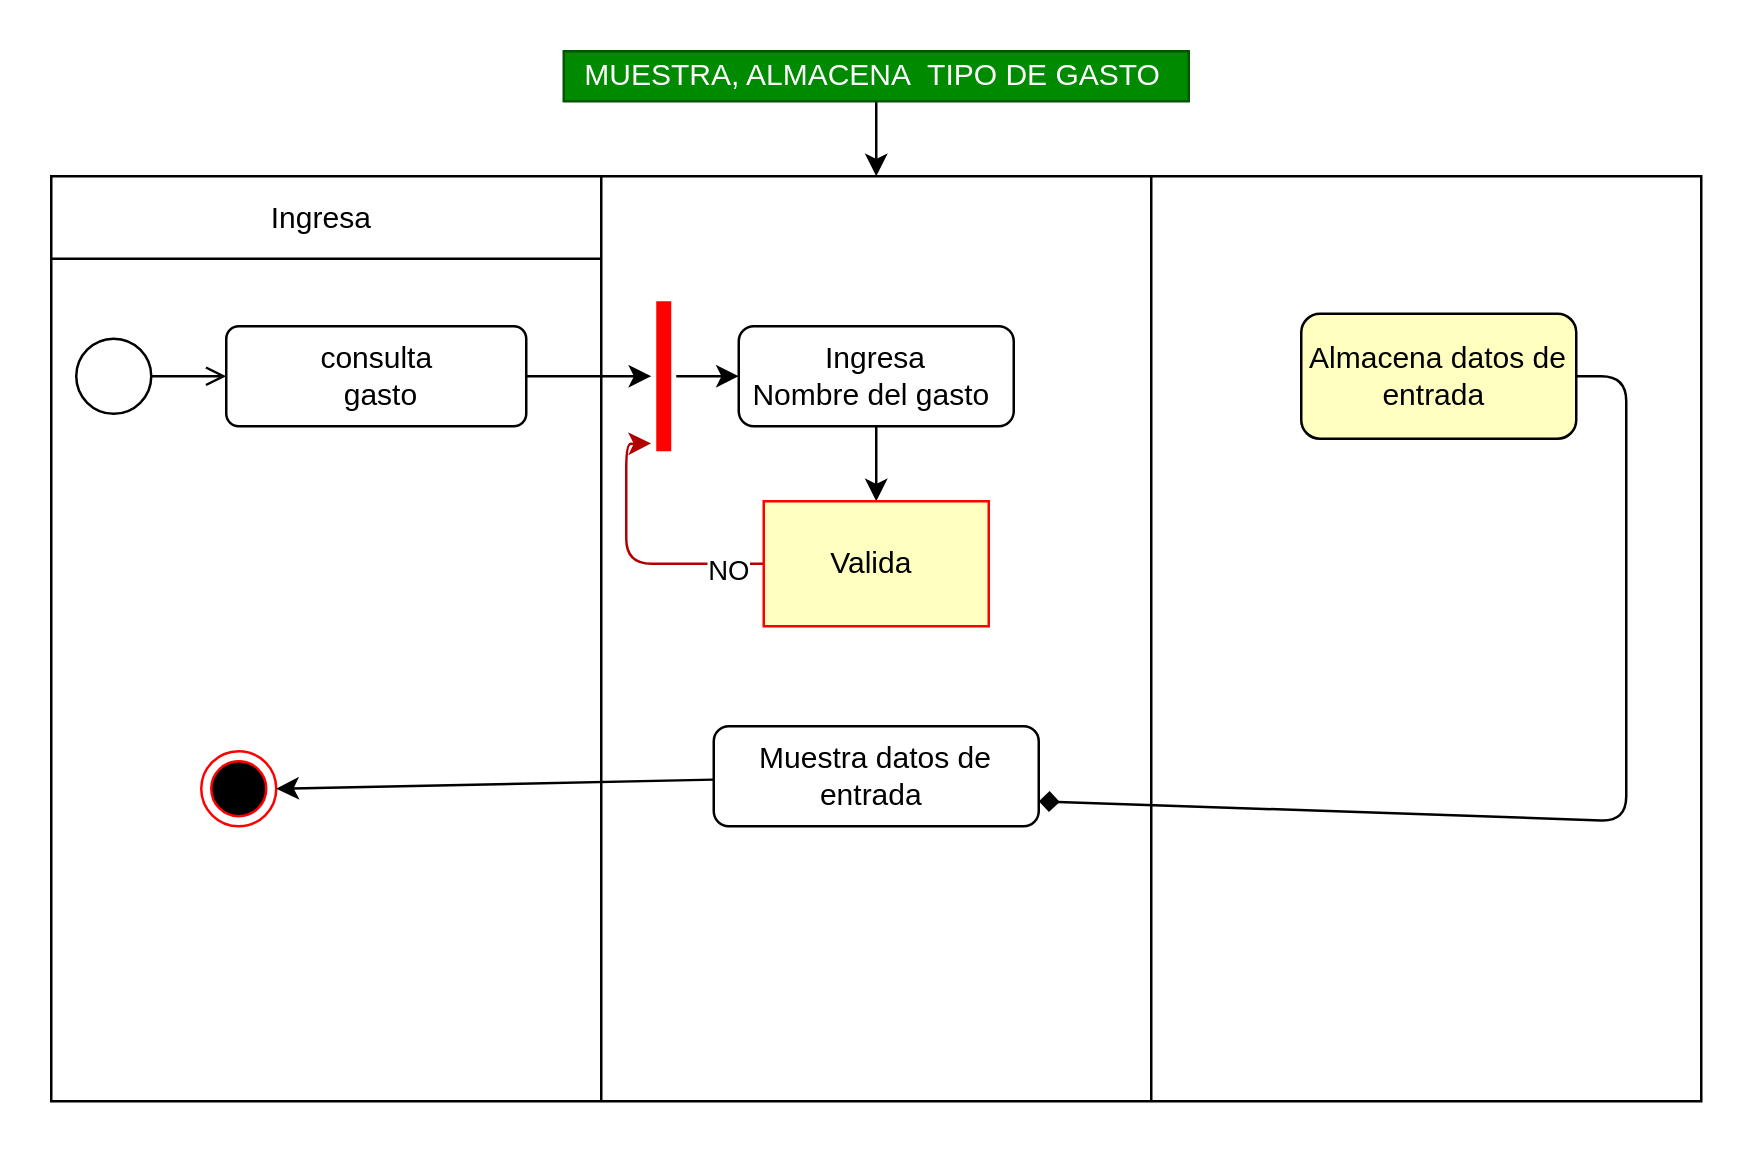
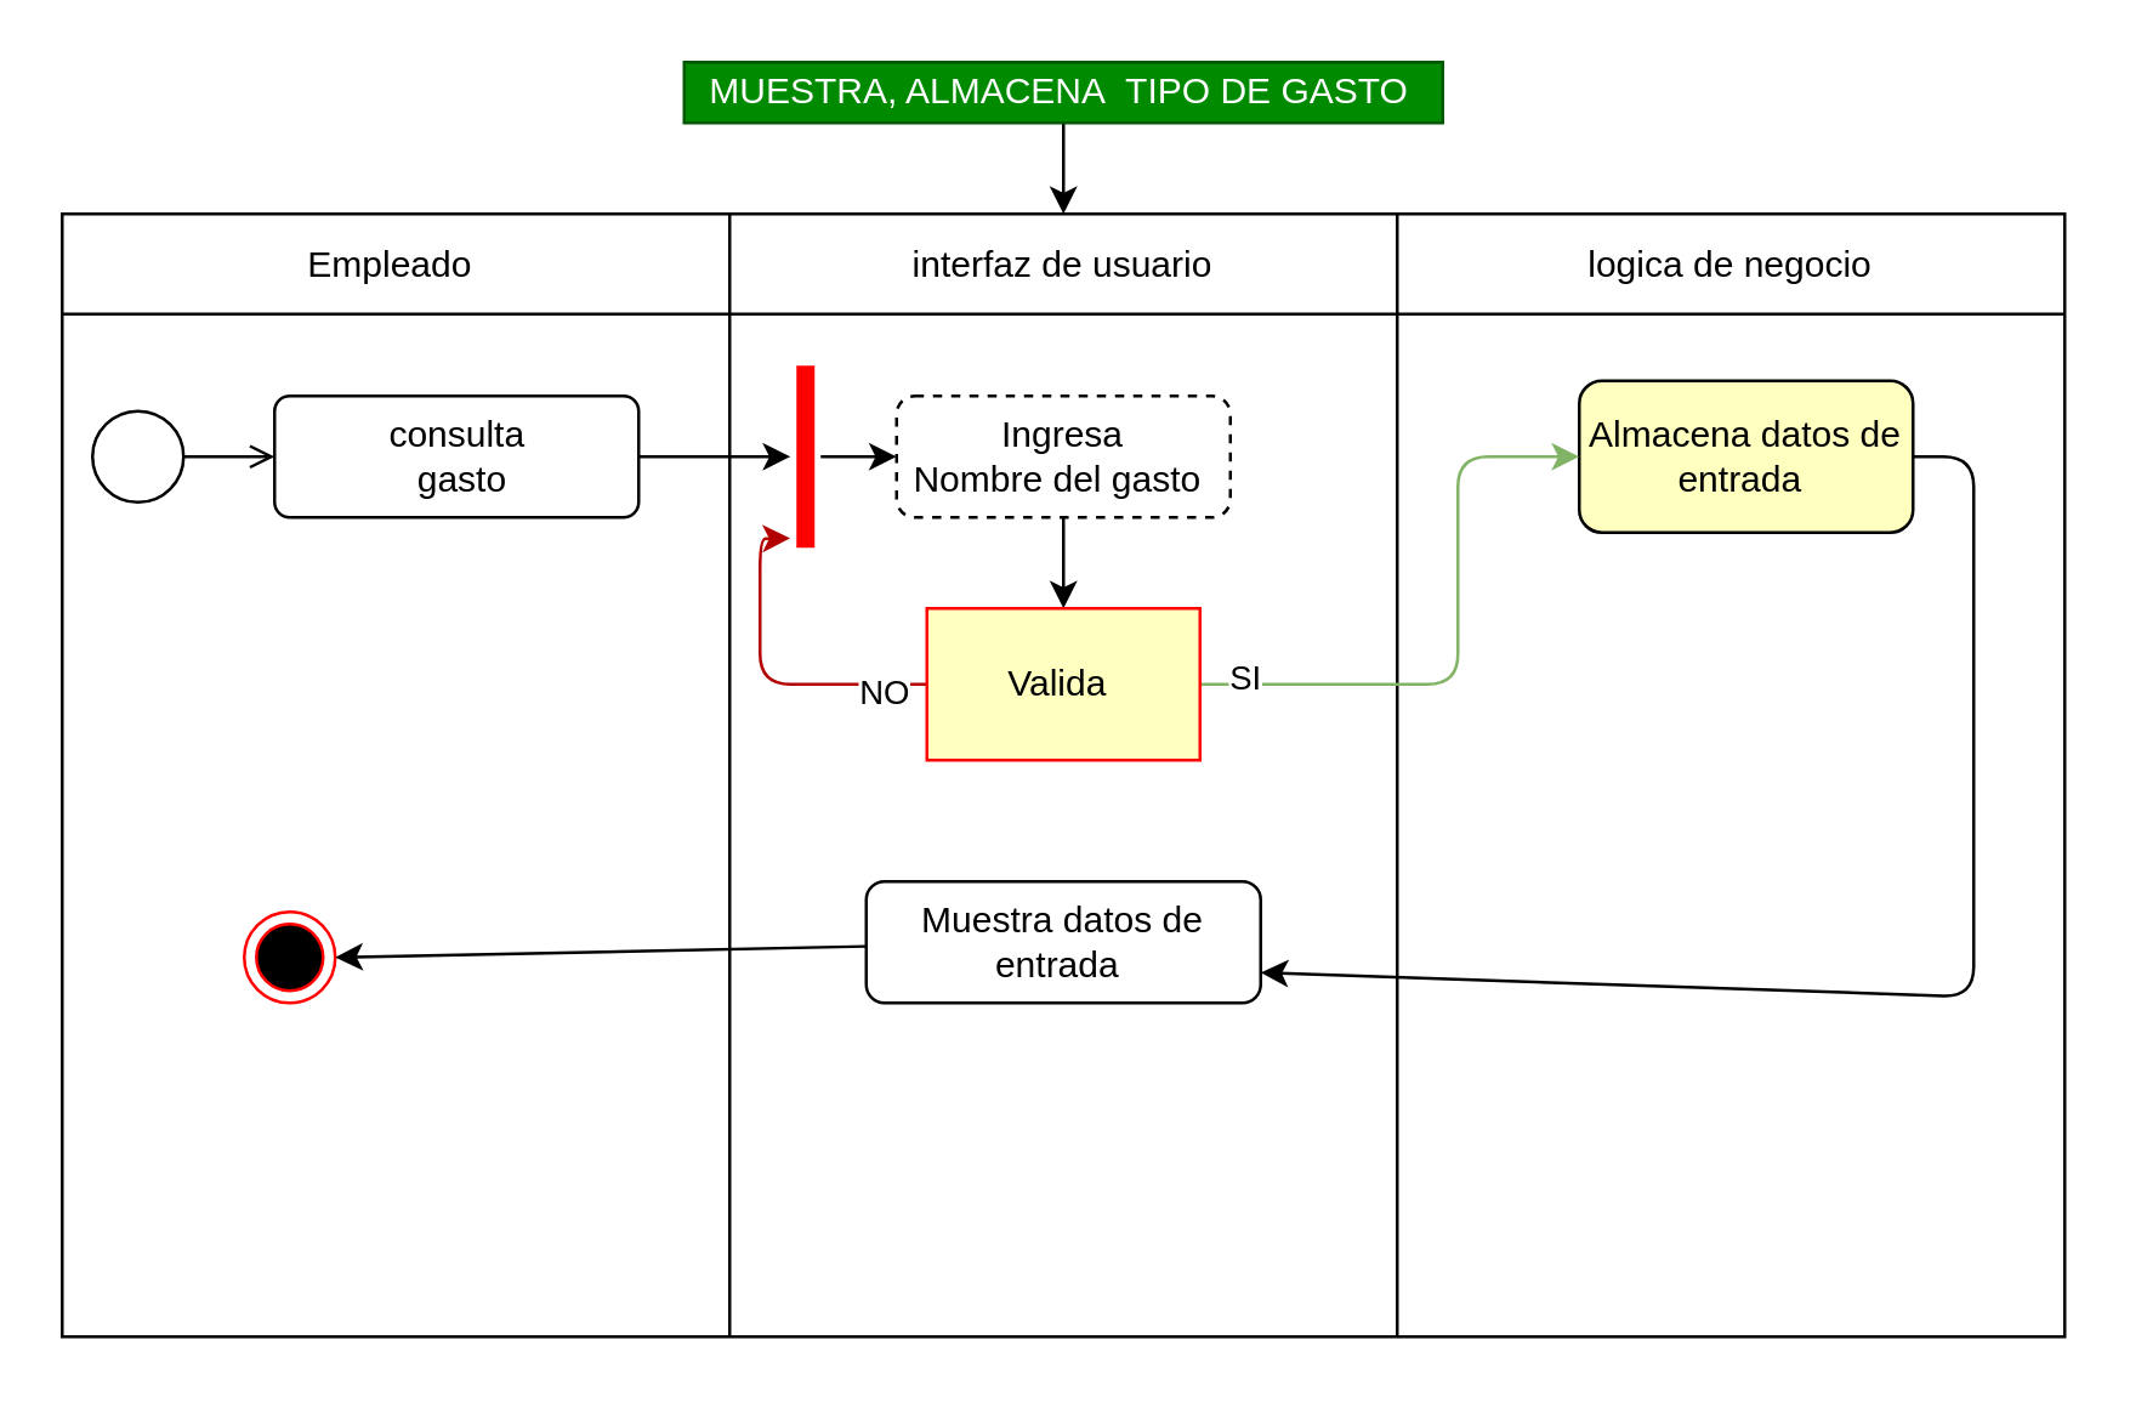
+ <mxCell id="5" value="interfaz de usuario" style="shape=partialRectangle;html=1;whiteSpace=wrap;connectable=0;overflow=hidden;fillColor=none;top=0;left=0;bottom=0;right=0;pointerEvents=1;" parent="3" vertex="1"><mxGeometry x="220" width="220" height="33" as="geometry"><mxRectangle width="220" height="33" as="alternateBounds" /></mxGeometry></mxCell>
+ <mxCell id="6" value="logica de negocio" style="shape=partialRectangle;html=1;whiteSpace=wrap;connectable=0;overflow=hidden;fillColor=none;top=0;left=0;bottom=0;right=0;pointerEvents=1;" parent="3" vertex="1"><mxGeometry x="440" width="220" height="33" as="geometry"><mxRectangle width="220" height="33" as="alternateBounds" /></mxGeometry></mxCell>
- <mxCell id="4" value="Ingresa&amp;nbsp;" style="shape=partialRectangle;html=1;whiteSpace=wrap;connectable=0;overflow=hidden;fillColor=none;top=0;left=0;bottom=0;right=0;pointerEvents=1;" parent="3" vertex="1"><mxGeometry width="220" height="33" as="geometry"><mxRectangle width="220" height="33" as="alternateBounds" /></mxGeometry></mxCell>
+ <mxCell id="4" value="Empleado&amp;nbsp;" style="shape=partialRectangle;html=1;whiteSpace=wrap;connectable=0;overflow=hidden;fillColor=none;top=0;left=0;bottom=0;right=0;pointerEvents=1;" parent="3" vertex="1"><mxGeometry width="220" height="33" as="geometry"><mxRectangle width="220" height="33" as="alternateBounds" /></mxGeometry></mxCell>
- <mxCell id="12" value="Ingresa &lt;br&gt;Nombre del gasto&amp;nbsp;" style="rounded=1;whiteSpace=wrap;html=1;fillColor=#FFFFFF;fontColor=#000000;" parent="1" vertex="1"><mxGeometry x="295" y="130" width="110" height="40" as="geometry" /></mxCell>
+ <mxCell id="12" value="Ingresa &lt;br&gt;Nombre del gasto&amp;nbsp;" style="rounded=1;whiteSpace=wrap;html=1;fillColor=#FFFFFF;fontColor=#000000;dashed=1;" parent="1" vertex="1"><mxGeometry x="295" y="130" width="110" height="40" as="geometry" /></mxCell>
+ <mxCell id="24" style="edgeStyle=none;html=1;entryX=0;entryY=0.5;entryDx=0;entryDy=0;fillColor=#d5e8d4;gradientColor=#97d077;strokeColor=#82b366;" parent="1" source="28" target="14" edge="1"><mxGeometry relative="1" as="geometry"><Array as="points"><mxPoint x="480" y="225" /><mxPoint x="480" y="150" /></Array></mxGeometry></mxCell>
+ <mxCell id="25" value="SI" style="edgeLabel;html=1;align=center;verticalAlign=middle;resizable=0;points=[];" parent="24" vertex="1" connectable="0"><mxGeometry x="-0.862" y="3" relative="1" as="geometry"><mxPoint as="offset" /></mxGeometry></mxCell>
- <mxCell id="13" style="edgeStyle=none;html=1;entryX=1;entryY=0.75;entryDx=0;entryDy=0;endArrow=diamond;" parent="1" source="14" target="23" edge="1"><mxGeometry relative="1" as="geometry"><Array as="points"><mxPoint x="650" y="150" /><mxPoint x="650" y="328" /></Array></mxGeometry></mxCell>
+ <mxCell id="13" style="edgeStyle=none;html=1;entryX=1;entryY=0.75;entryDx=0;entryDy=0;" parent="1" source="14" target="23" edge="1"><mxGeometry relative="1" as="geometry"><Array as="points"><mxPoint x="650" y="150" /><mxPoint x="650" y="328" /></Array></mxGeometry></mxCell>
